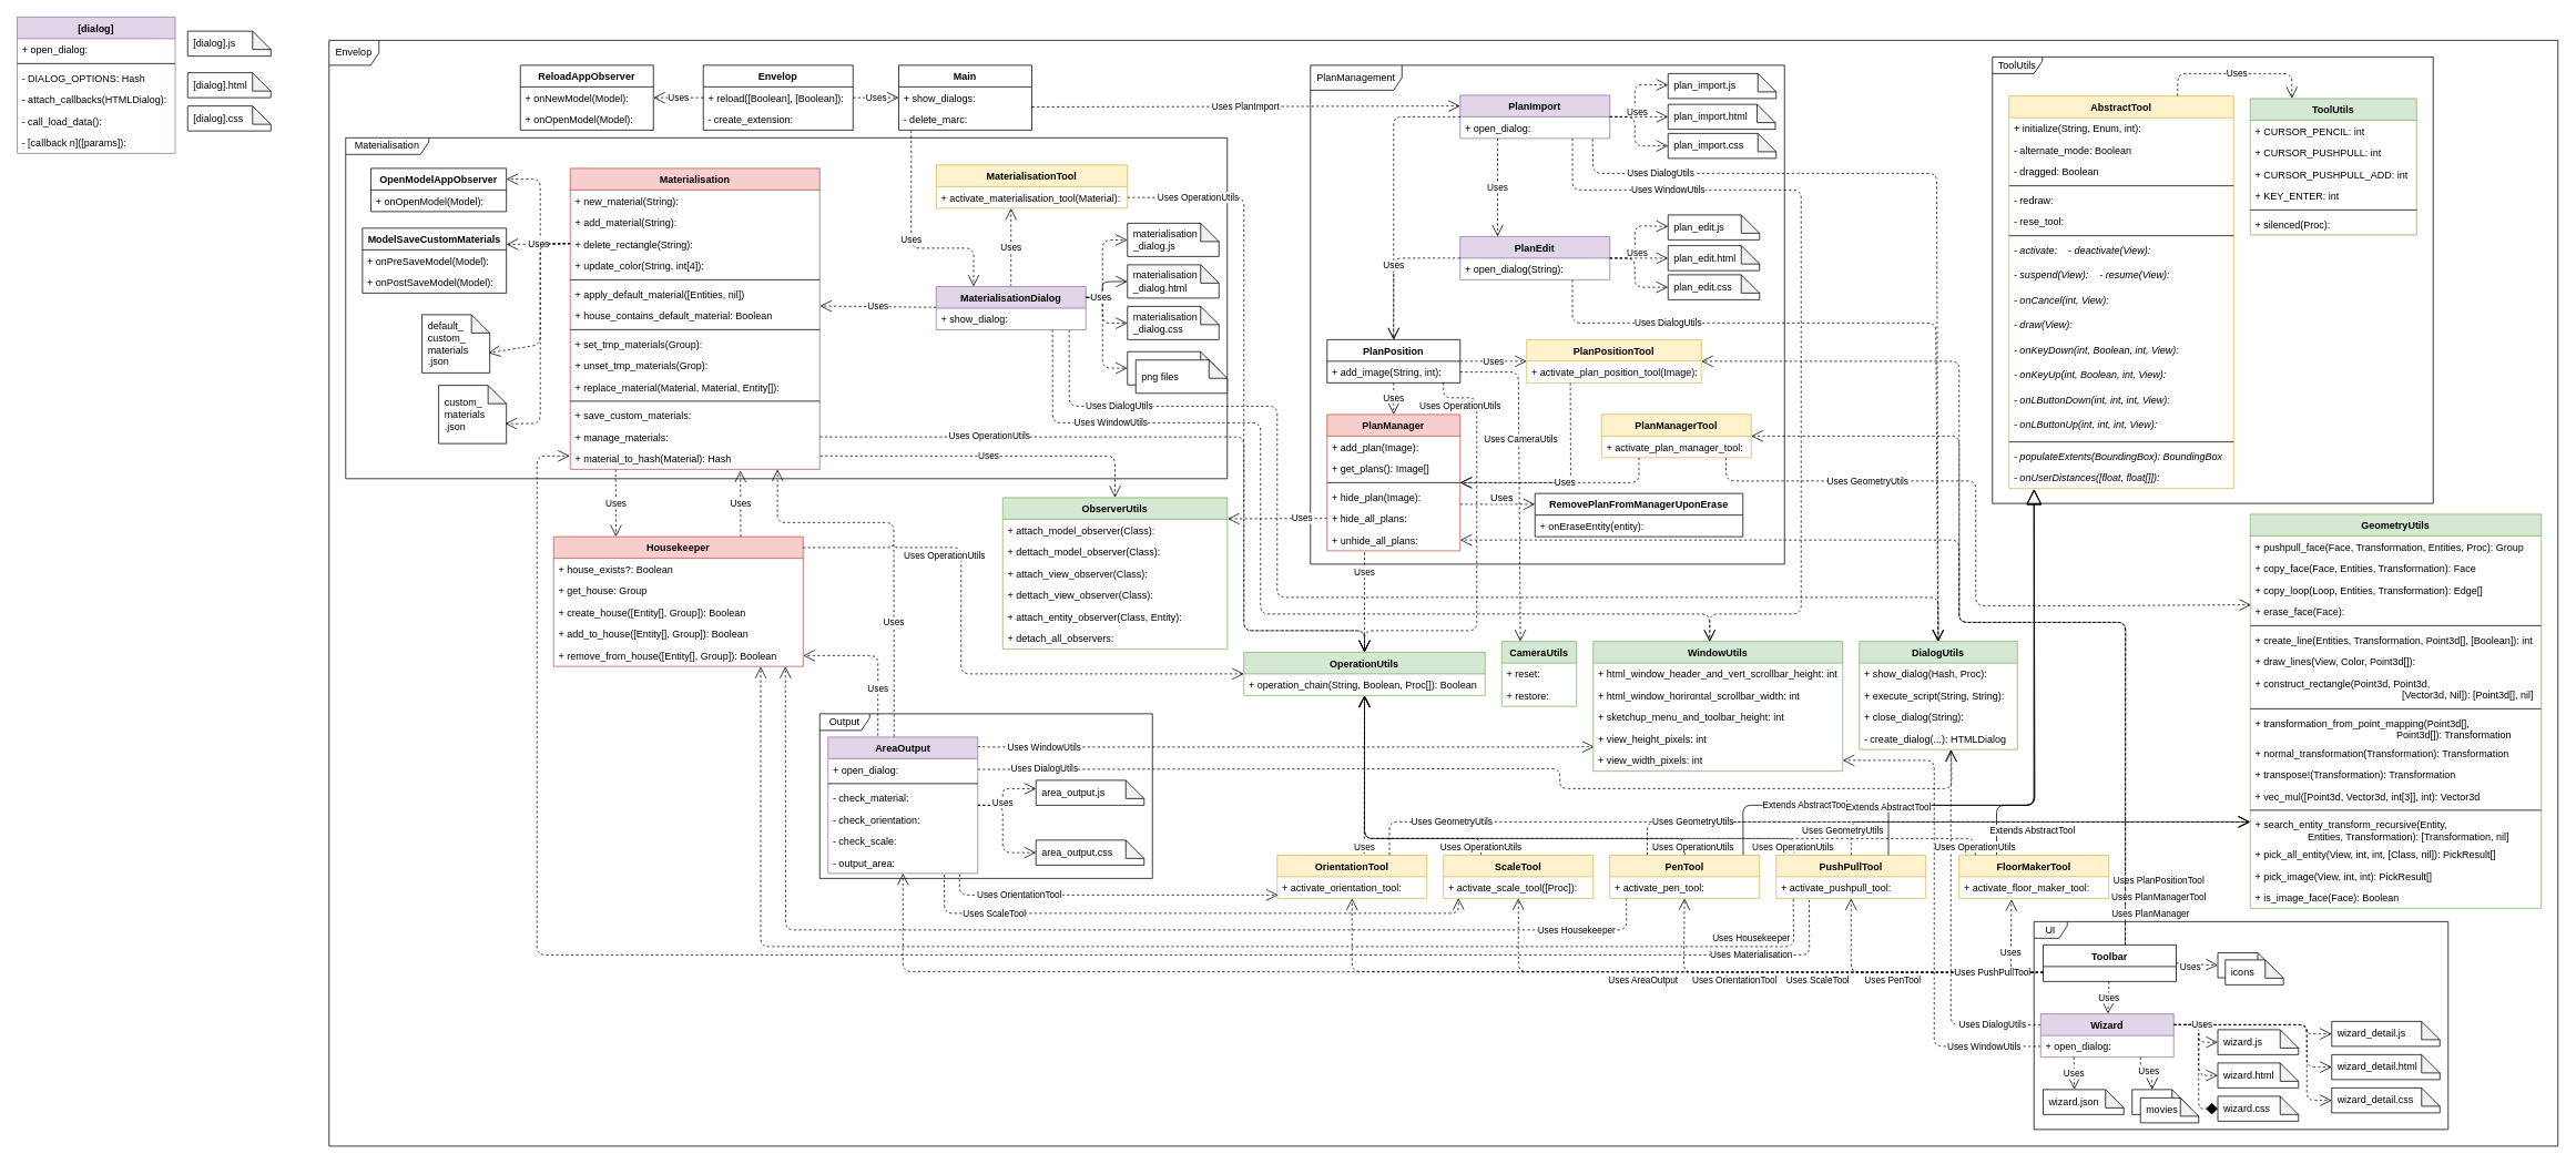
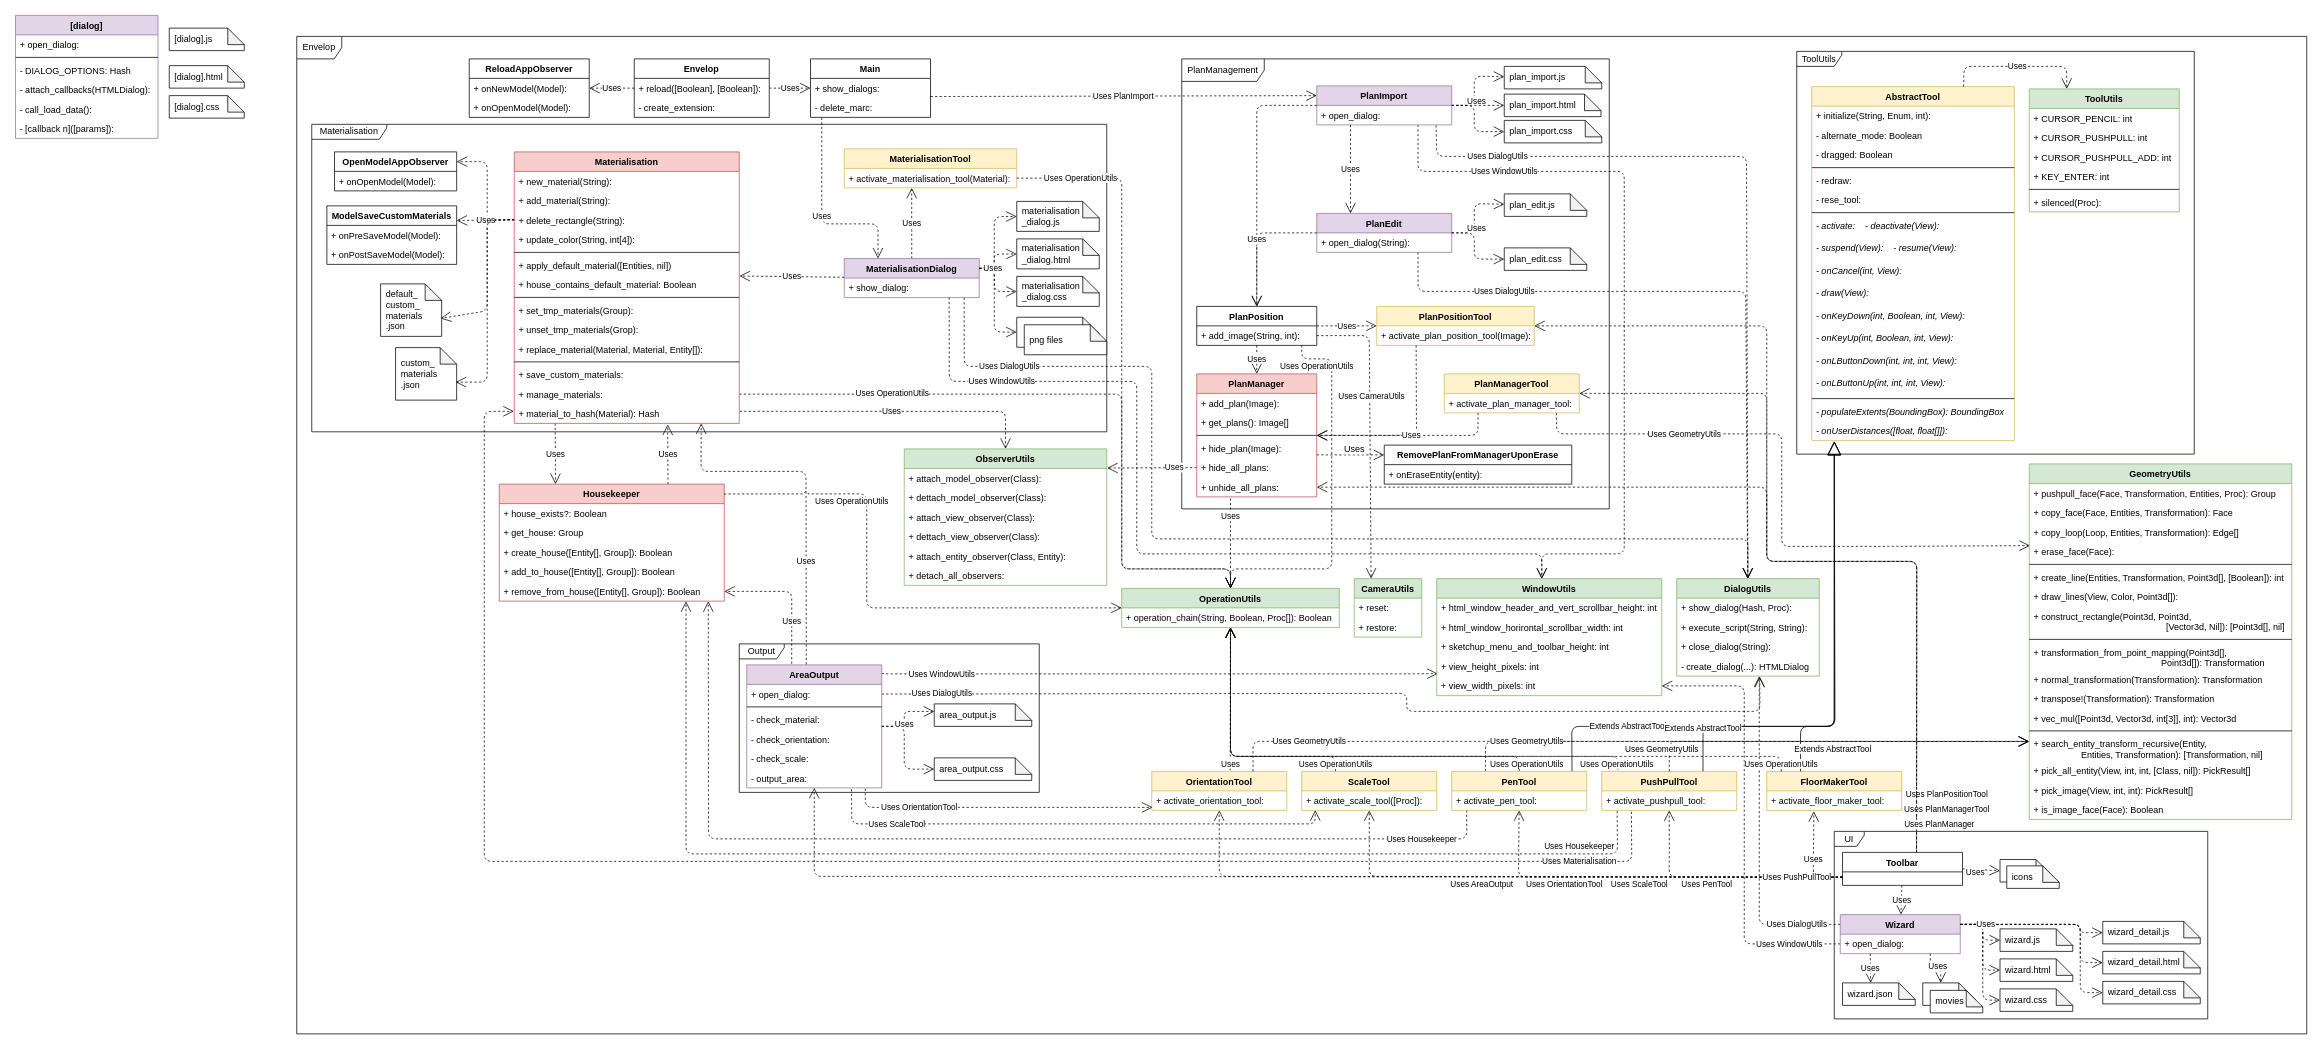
- <mxCell id="176" value="" style="endArrow=open;endSize=12;dashed=1;html=1;" parent="1" source="170" target="174" edge="1"><mxGeometry width="160" relative="1" as="geometry"><mxPoint x="165" y="398.25" as="sourcePoint" /><mxPoint x="785" y="356" as="targetPoint" /></mxGeometry></mxCell>
- <mxCell id="174" value="plan_edit.html" style="shape=note;whiteSpace=wrap;html=1;backgroundOutline=1;darkOpacity=0.05;size=22;align=left;verticalAlign=middle;spacingLeft=5;" parent="1" vertex="1"><mxGeometry x="2005" y="295" width="110" height="30" as="geometry" /></mxCell>
- <mxCell id="231" value="" style="endArrow=open;endSize=12;dashed=0;html=1;exitX=1;exitY=0.25;exitDx=0;exitDy=0;" parent="1" source="224" target="227" edge="1"><mxGeometry width="160" relative="1" as="geometry"><mxPoint x="1325" y="380.25" as="sourcePoint" /><mxPoint x="1365" y="298.183" as="targetPoint" /><Array as="points"><mxPoint x="1325" y="357" /><mxPoint x="1325" y="338.25" /></Array></mxGeometry></mxCell>
+ <mxCell id="231" value="" style="endArrow=open;endSize=12;dashed=1;html=1;exitX=1;exitY=0.25;exitDx=0;exitDy=0;" parent="1" source="224" target="227" edge="1"><mxGeometry width="160" relative="1" as="geometry"><mxPoint x="1325" y="380.25" as="sourcePoint" /><mxPoint x="1365" y="298.183" as="targetPoint" /><Array as="points"><mxPoint x="1325" y="357" /><mxPoint x="1325" y="338.25" /></Array></mxGeometry></mxCell>
- <mxCell id="112" value="" style="endArrow=diamond;endSize=12;dashed=1;html=1;entryX=0;entryY=0.5;entryDx=0;entryDy=0;entryPerimeter=0;exitX=1;exitY=0.25;exitDx=0;exitDy=0;" parent="91" source="94" target="101" edge="1"><mxGeometry width="160" relative="1" as="geometry"><mxPoint x="178" y="133.5" as="sourcePoint" /><mxPoint x="368" y="225" as="targetPoint" /><Array as="points"><mxPoint x="198" y="124" /><mxPoint x="198" y="225" /></Array></mxGeometry></mxCell>
+ <mxCell id="112" value="" style="endArrow=open;endSize=12;dashed=1;html=1;entryX=0;entryY=0.5;entryDx=0;entryDy=0;entryPerimeter=0;exitX=1;exitY=0.25;exitDx=0;exitDy=0;" parent="91" source="94" target="101" edge="1"><mxGeometry width="160" relative="1" as="geometry"><mxPoint x="178" y="133.5" as="sourcePoint" /><mxPoint x="368" y="225" as="targetPoint" /><Array as="points"><mxPoint x="198" y="124" /><mxPoint x="198" y="225" /></Array></mxGeometry></mxCell>
